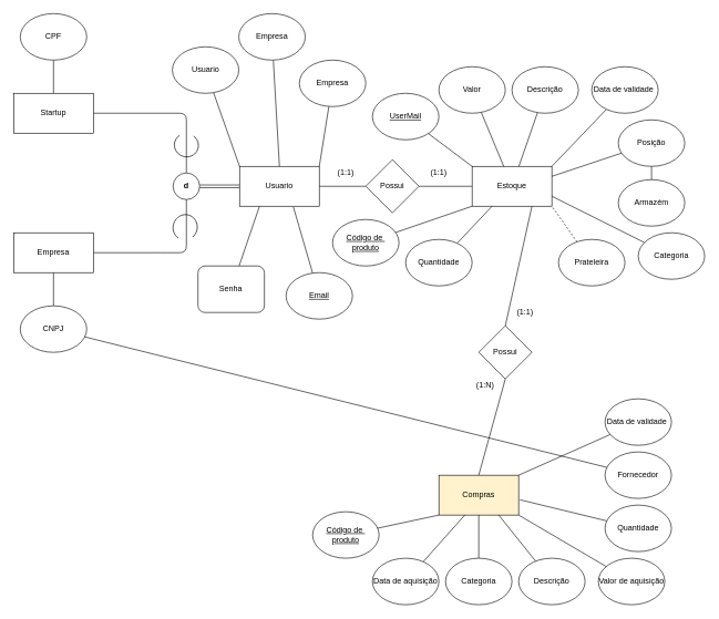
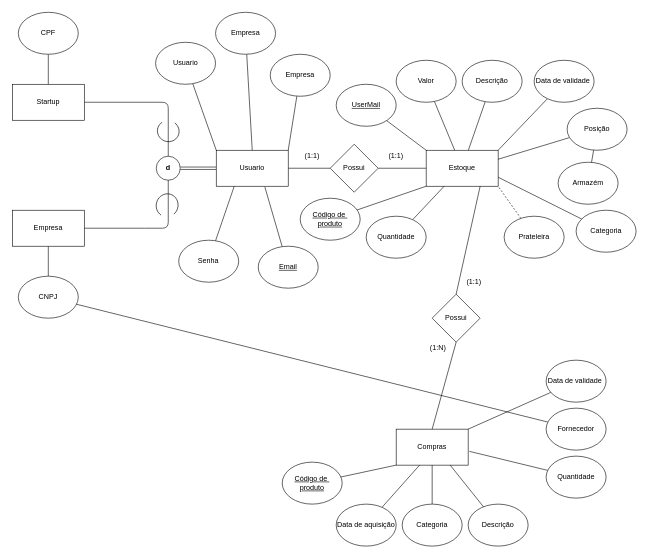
- <mxCell id="26" value="Posição" style="ellipse;whiteSpace=wrap;html=1;" parent="1" vertex="1"><mxGeometry x="930" y="180" width="100" height="70" as="geometry" /></mxCell>
+ <mxCell id="26" value="Posição" style="ellipse;whiteSpace=wrap;html=1;" parent="1" vertex="1"><mxGeometry x="945" y="180" width="100" height="70" as="geometry" /></mxCell>
- <mxCell id="67" value="Senha" style="whiteSpace=wrap;html=1;fontStyle=0;rounded=1;" vertex="1" parent="1"><mxGeometry x="297.42" y="400" width="100" height="70" as="geometry" /></mxCell>
+ <mxCell id="67" value="Senha" style="ellipse;whiteSpace=wrap;html=1;fontStyle=0" vertex="1" parent="1"><mxGeometry x="297.42" y="400" width="100" height="70" as="geometry" /></mxCell>
- <mxCell id="29" value="Compras" style="rounded=0;whiteSpace=wrap;html=1;fillColor=#fff2cc;" parent="1" vertex="1"><mxGeometry x="660" y="715" width="120" height="60" as="geometry" /></mxCell>
+ <mxCell id="29" value="Compras" style="rounded=0;whiteSpace=wrap;html=1;" parent="1" vertex="1"><mxGeometry x="660" y="715" width="120" height="60" as="geometry" /></mxCell>
- <mxCell id="48" style="edgeStyle=none;orthogonalLoop=1;jettySize=auto;html=1;entryX=1;entryY=1;entryDx=0;entryDy=0;endArrow=none;" parent="1" source="49" target="29" edge="1"><mxGeometry relative="1" as="geometry" /></mxCell>
- <mxCell id="49" value="Valor de aquisição" style="ellipse;whiteSpace=wrap;html=1;" parent="1" vertex="1"><mxGeometry x="900" y="840" width="100" height="70" as="geometry" /></mxCell>
